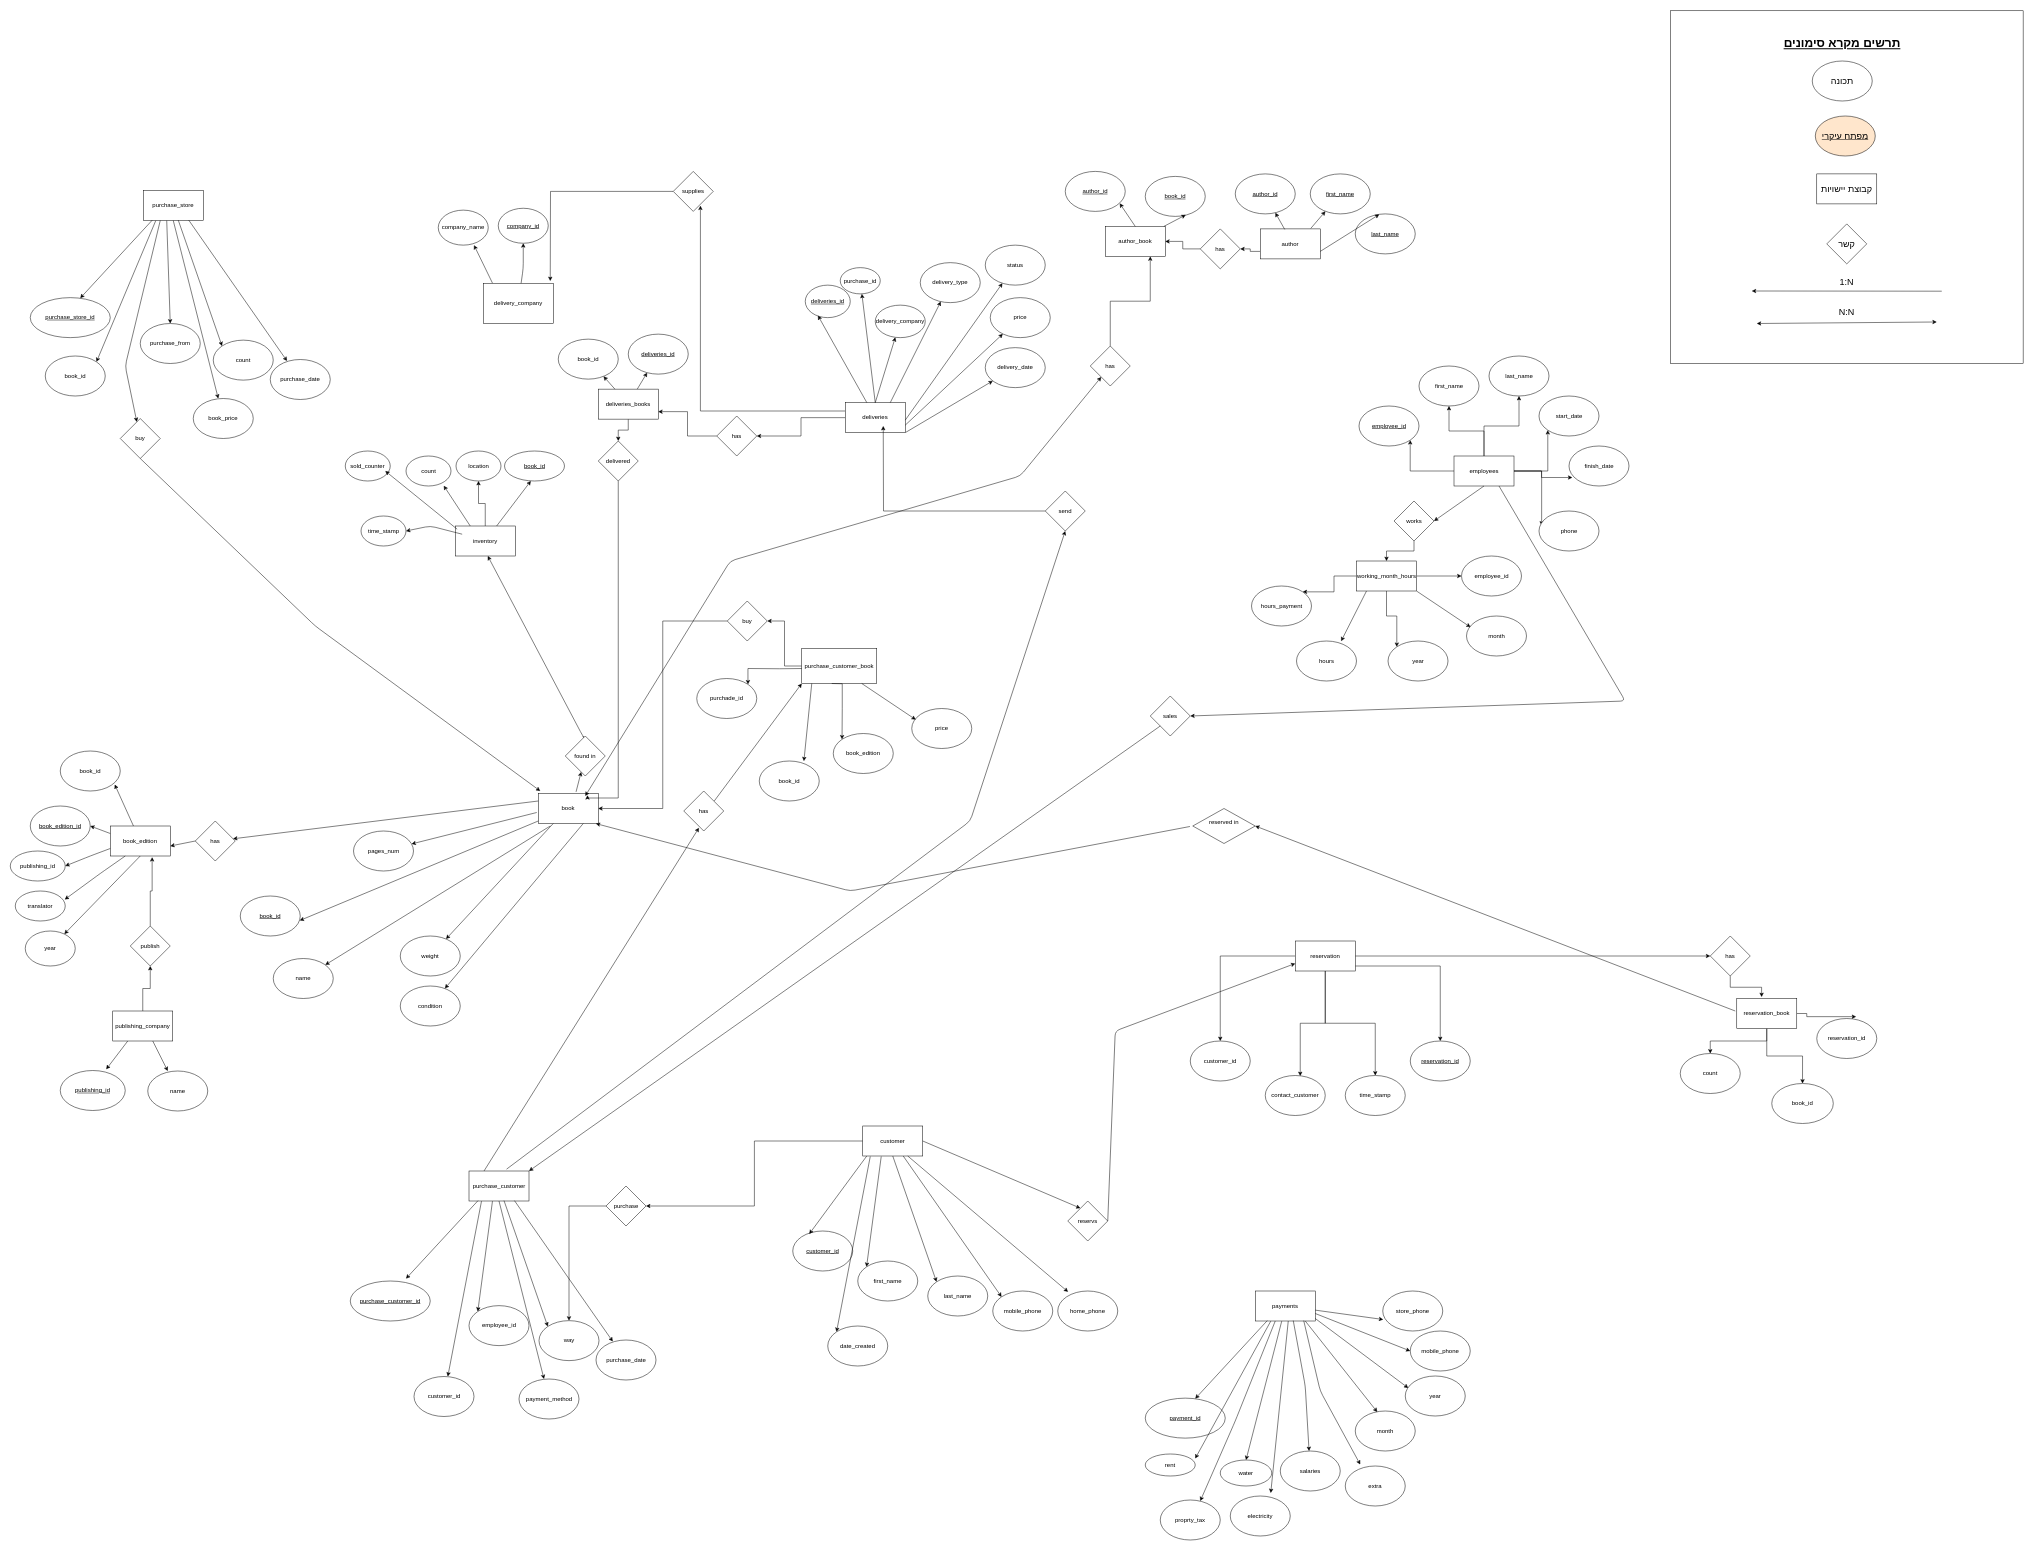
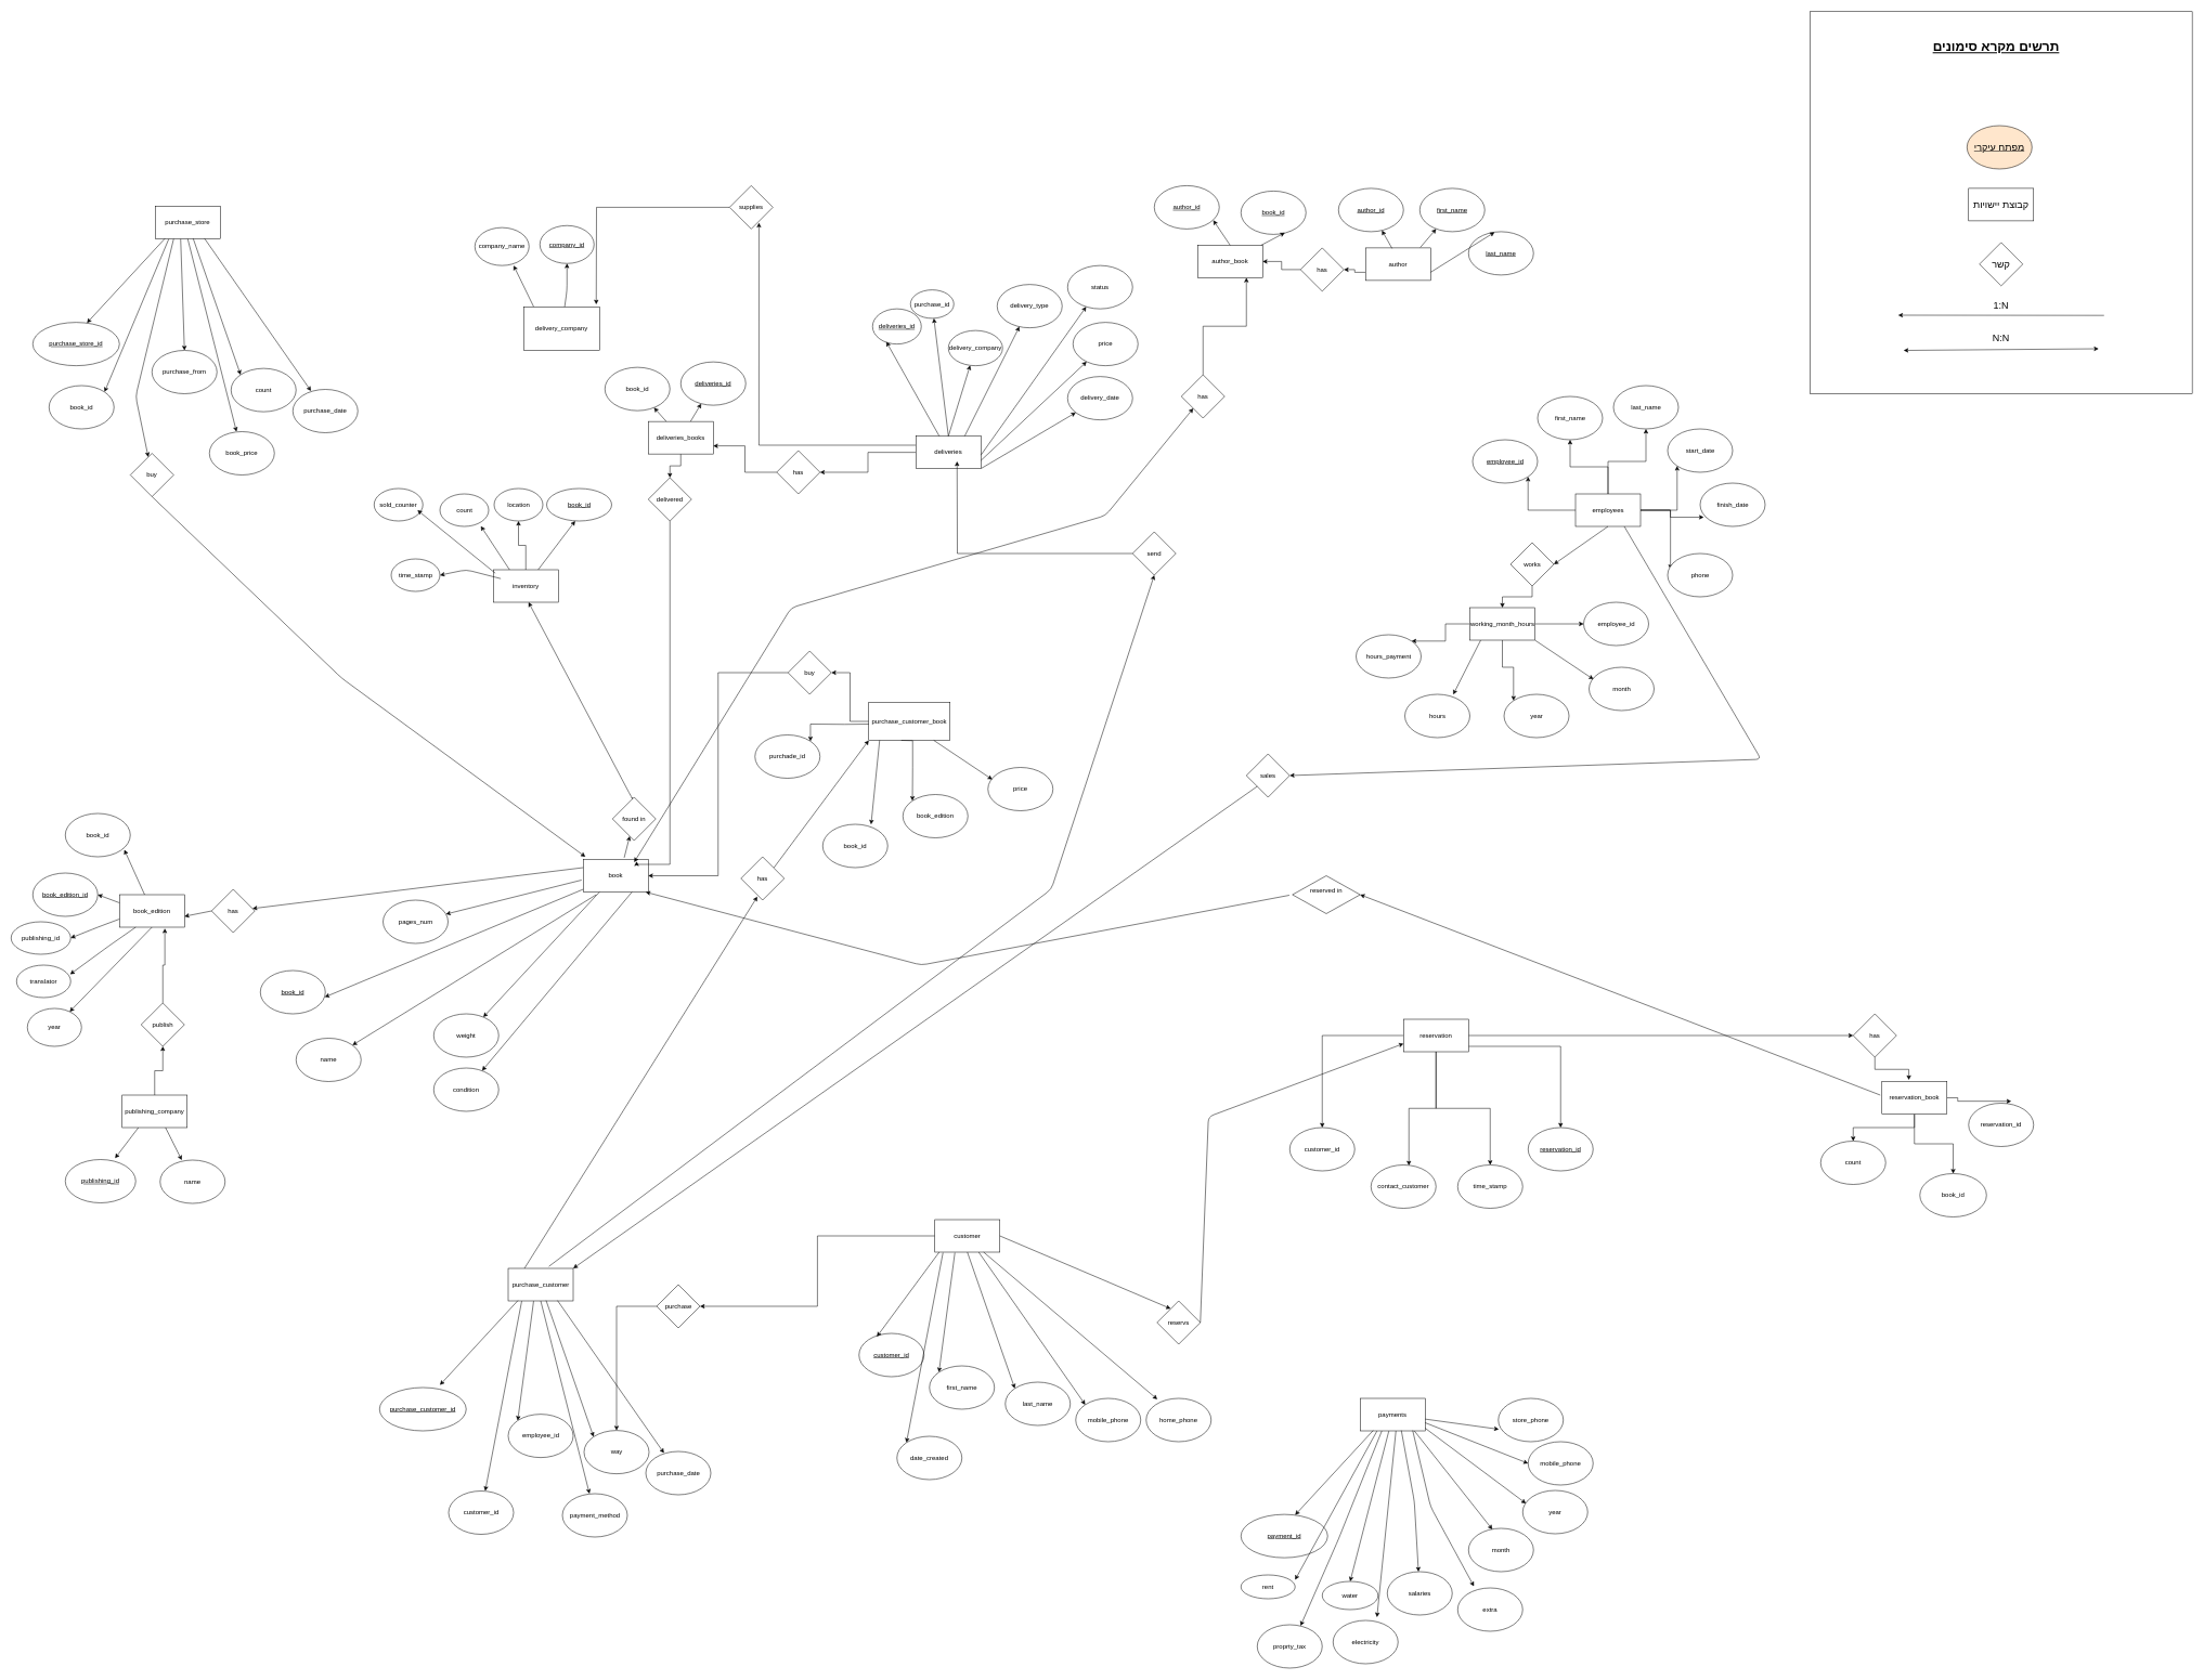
- <mxCell id="243" value="&lt;font style=&quot;font-size: 18px&quot;&gt;תכונה&lt;/font&gt;" style="ellipse;whiteSpace=wrap;html=1;" vertex="1" parent="1"><mxGeometry x="3624" y="121" width="120" height="80" as="geometry" /></mxCell>
